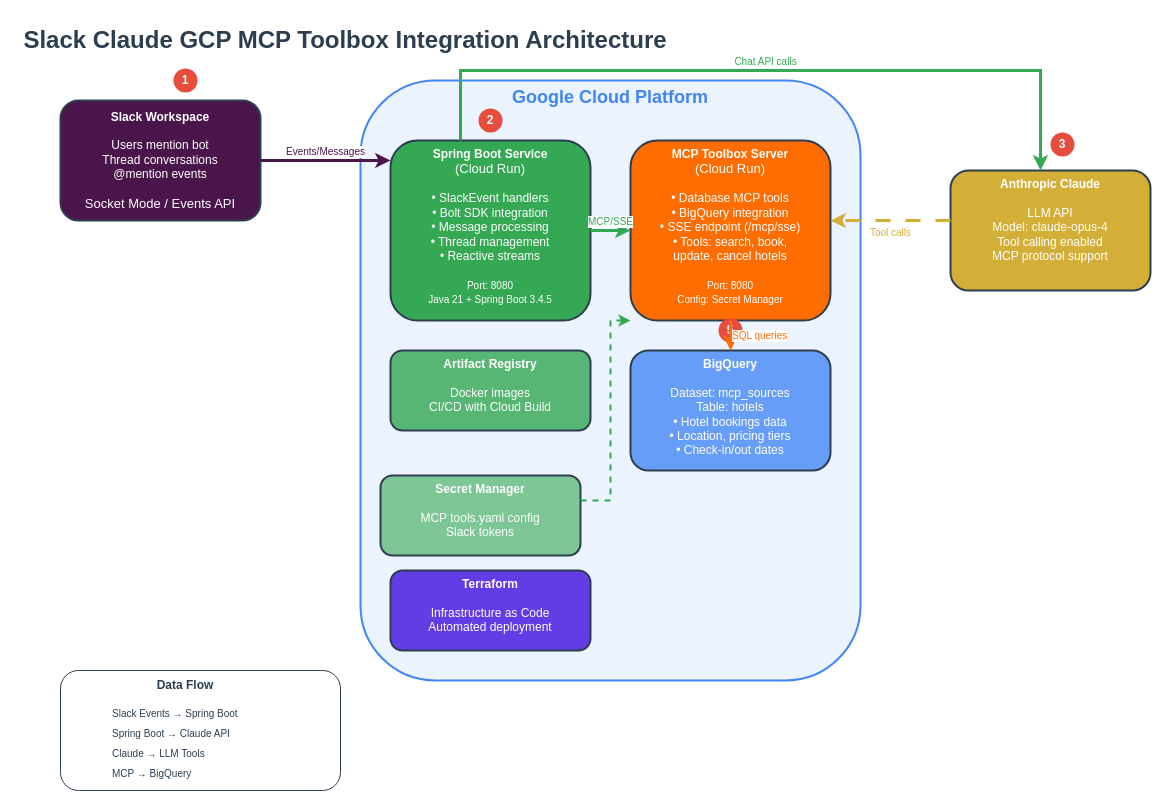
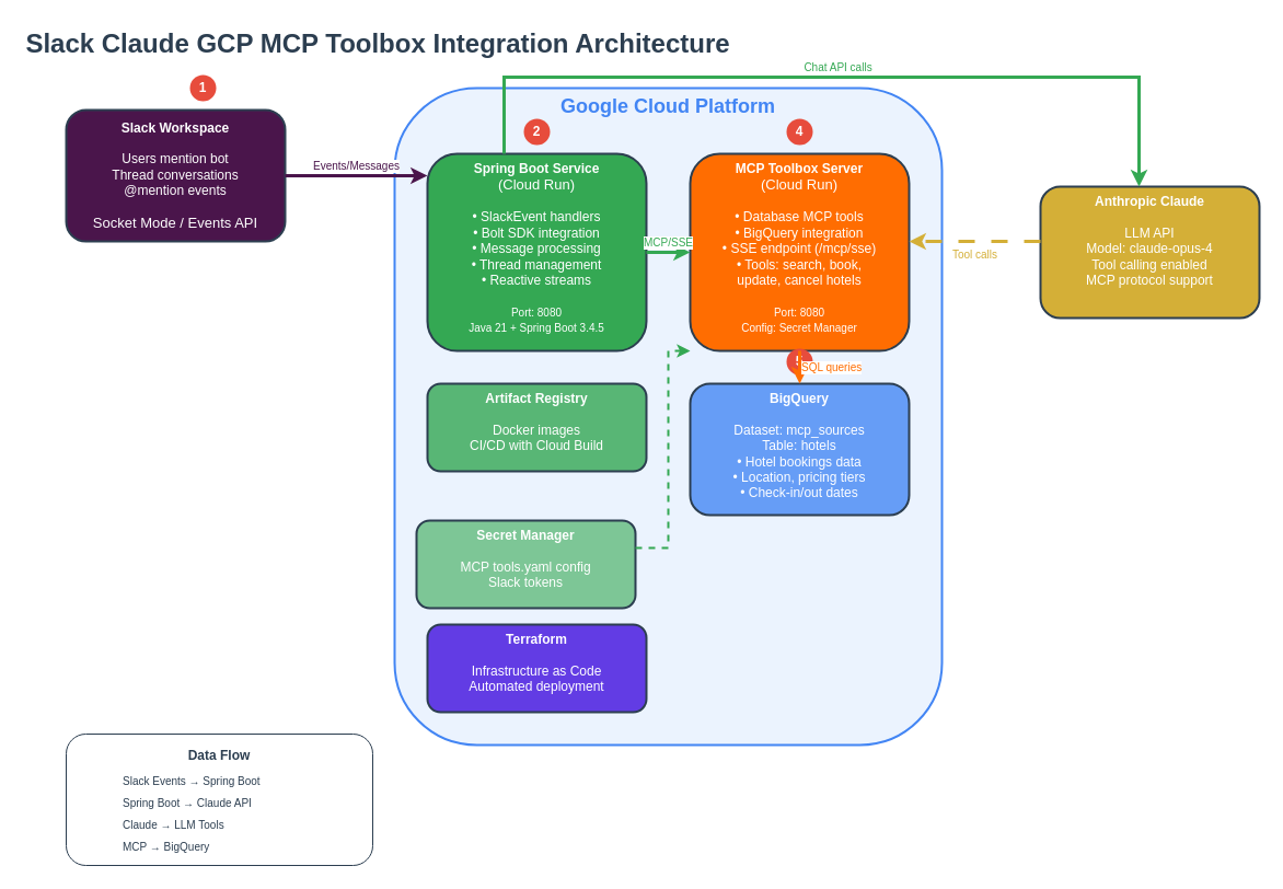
+ <mxCell id="9" value="4" style="ellipse;whiteSpace=wrap;html=1;fillColor=#e74c3c;strokeColor=none;fontColor=#FFFFFF;fontStyle=1;fontSize=12;" parent="1" vertex="1"><mxGeometry x="718" y="108" width="24" height="24" as="geometry" /></mxCell>
- <mxCell id="16" value="3" style="ellipse;whiteSpace=wrap;html=1;fillColor=#e74c3c;strokeColor=none;fontColor=#FFFFFF;fontStyle=1;fontSize=12;" parent="1" vertex="1"><mxGeometry x="1050" y="132" width="24" height="24" as="geometry" /></mxCell>
- <mxCell id="18" value="&lt;b&gt;Data Flow&lt;/b&gt;" style="text;html=1;strokeColor=none;fillColor=none;align=center;verticalAlign=middle;whiteSpace=wrap;rounded=0;fontSize=12;fontStyle=1;fontColor=#2c3e50;" parent="1" vertex="1"><mxGeometry x="145" y="675" width="80" height="20" as="geometry" /></mxCell>
+ <mxCell id="18" value="&lt;b&gt;Data Flow&lt;/b&gt;" style="text;html=1;strokeColor=none;fillColor=none;align=center;verticalAlign=middle;whiteSpace=wrap;rounded=0;fontSize=12;fontStyle=1;fontColor=#2c3e50;" parent="1" vertex="1"><mxGeometry x="160" y="680" width="80" height="20" as="geometry" /></mxCell>
